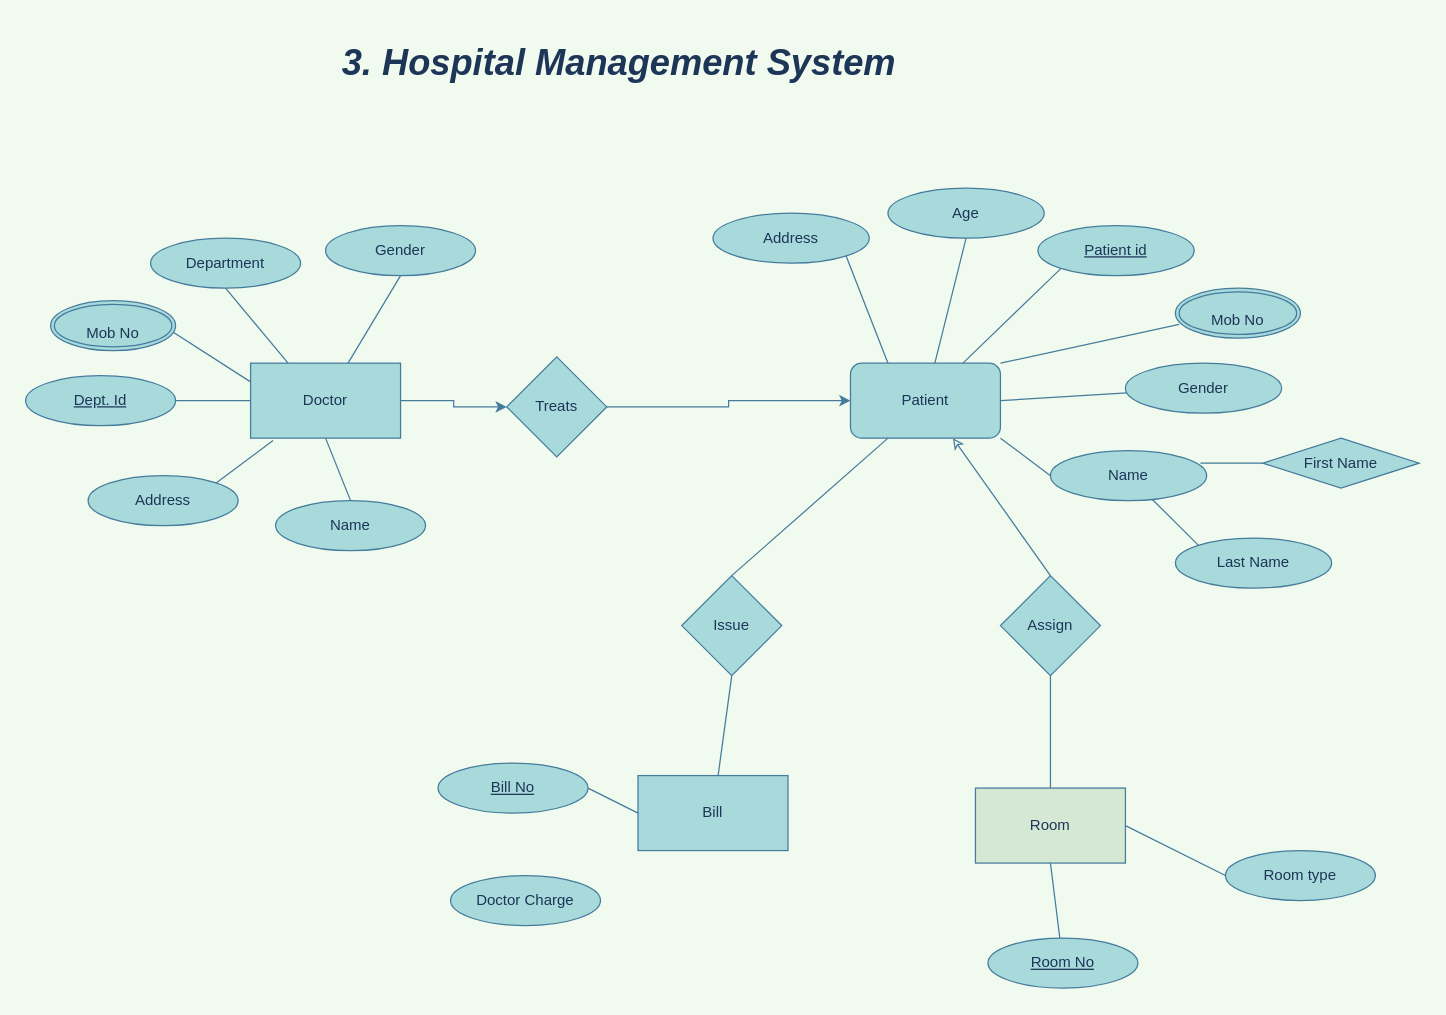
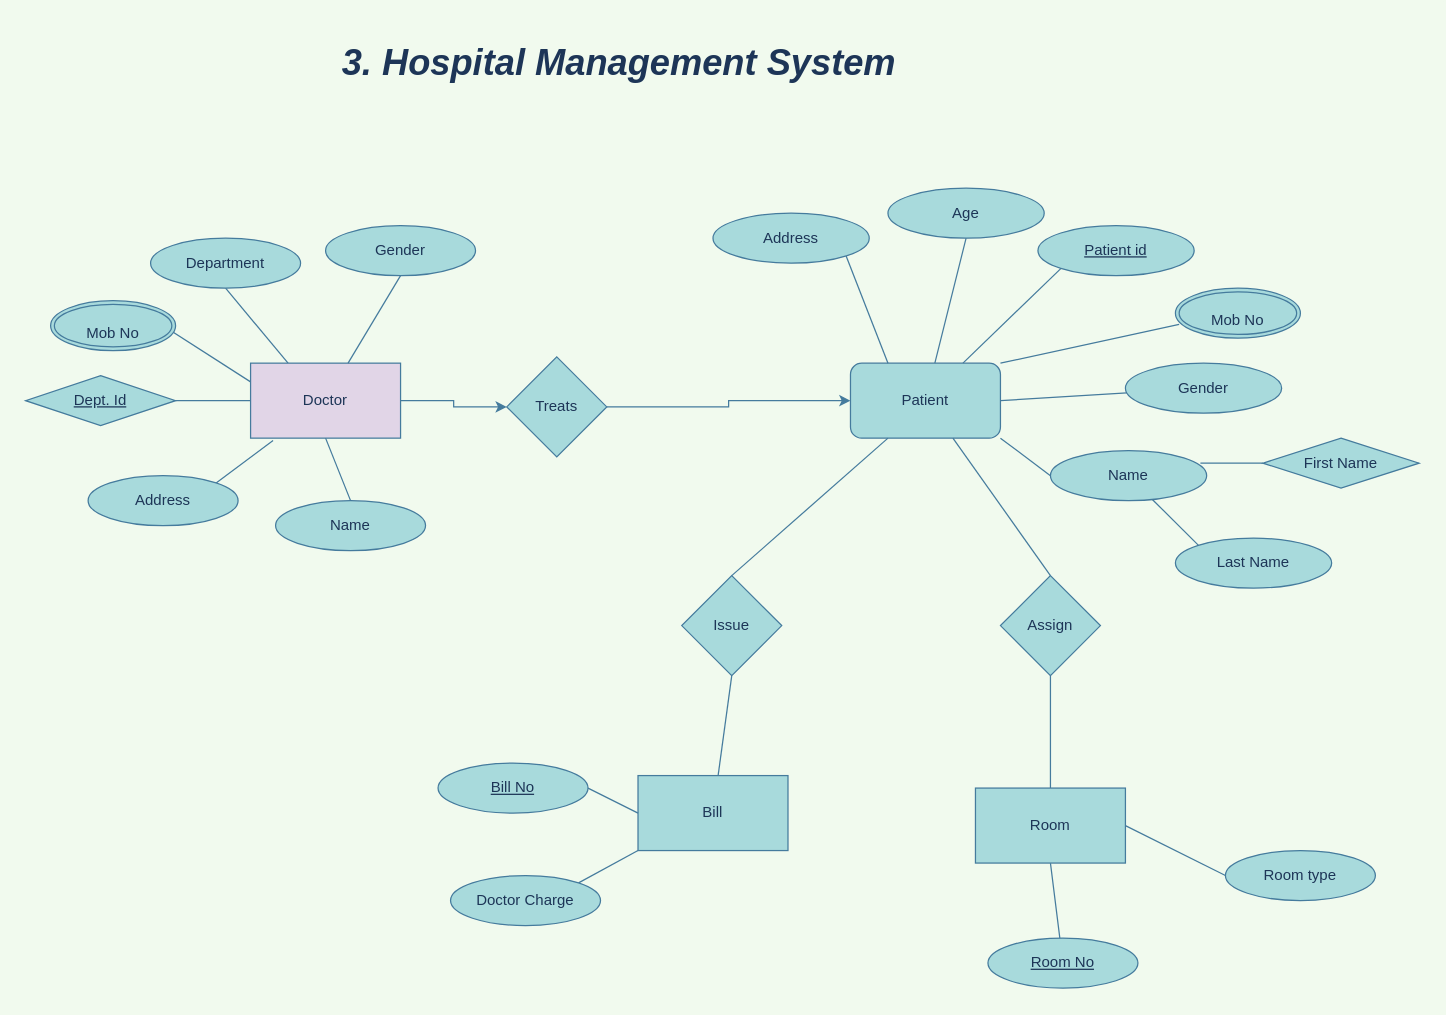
- <mxCell id="12" value="&lt;u&gt;Dept. Id&lt;/u&gt;" style="ellipse;whiteSpace=wrap;html=1;fillColor=#A8DADC;strokeColor=#457B9D;fontColor=#1D3557;" vertex="1" parent="1"><mxGeometry x="20" y="300" width="120" height="40" as="geometry" /></mxCell>
+ <mxCell id="12" value="&lt;u&gt;Dept. Id&lt;/u&gt;" style="rhombus;whiteSpace=wrap;html=1;fillColor=#A8DADC;strokeColor=#457B9D;fontColor=#1D3557;" vertex="1" parent="1"><mxGeometry x="20" y="300" width="120" height="40" as="geometry" /></mxCell>
- <mxCell id="5" value="Doctor" style="rounded=0;whiteSpace=wrap;html=1;fillColor=#A8DADC;strokeColor=#457B9D;fontColor=#1D3557;" vertex="1" parent="1"><mxGeometry x="200" y="290" width="120" height="60" as="geometry" /></mxCell>
+ <mxCell id="5" value="Doctor" style="rounded=0;whiteSpace=wrap;html=1;fillColor=#e1d5e7;strokeColor=#457B9D;fontColor=#1D3557;" vertex="1" parent="1"><mxGeometry x="200" y="290" width="120" height="60" as="geometry" /></mxCell>
- <mxCell id="32" style="edgeStyle=none;rounded=0;orthogonalLoop=1;jettySize=auto;html=1;exitX=0.5;exitY=0;exitDx=0;exitDy=0;entryX=0.683;entryY=1;entryDx=0;entryDy=0;entryPerimeter=0;endArrow=classic;endFill=0;labelBackgroundColor=#F1FAEE;strokeColor=#457B9D;fontColor=#1D3557;" edge="1" parent="1" source="34" target="9"><mxGeometry relative="1" as="geometry" /></mxCell>
+ <mxCell id="32" style="edgeStyle=none;rounded=0;orthogonalLoop=1;jettySize=auto;html=1;exitX=0.5;exitY=0;exitDx=0;exitDy=0;entryX=0.683;entryY=1;entryDx=0;entryDy=0;entryPerimeter=0;endArrow=none;endFill=0;labelBackgroundColor=#F1FAEE;strokeColor=#457B9D;fontColor=#1D3557;" edge="1" parent="1" source="34" target="9"><mxGeometry relative="1" as="geometry" /></mxCell>
- <mxCell id="38" value="Room" style="rounded=0;whiteSpace=wrap;html=1;fillColor=#d5e8d4;strokeColor=#457B9D;fontColor=#1D3557;" vertex="1" parent="1"><mxGeometry x="780" y="630" width="120" height="60" as="geometry" /></mxCell>
+ <mxCell id="38" value="Room" style="rounded=0;whiteSpace=wrap;html=1;fillColor=#A8DADC;strokeColor=#457B9D;fontColor=#1D3557;" vertex="1" parent="1"><mxGeometry x="780" y="630" width="120" height="60" as="geometry" /></mxCell>
+ <mxCell id="41" style="edgeStyle=none;rounded=0;orthogonalLoop=1;jettySize=auto;html=1;exitX=1;exitY=0;exitDx=0;exitDy=0;entryX=0;entryY=1;entryDx=0;entryDy=0;endArrow=none;endFill=0;labelBackgroundColor=#F1FAEE;strokeColor=#457B9D;fontColor=#1D3557;" edge="1" parent="1" source="42" target="35"><mxGeometry relative="1" as="geometry" /></mxCell>
